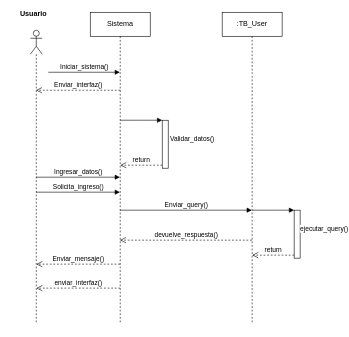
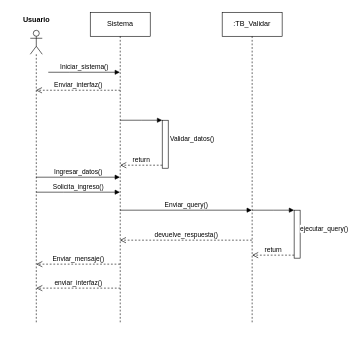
- <mxCell id="3" value="Usuario" style="text;align=center;fontStyle=1;verticalAlign=middle;spacingLeft=3;spacingRight=3;strokeColor=none;rotatable=0;points=[[0,0.5],[1,0.5]];portConstraint=eastwest;html=1;" vertex="1" parent="1"><mxGeometry x="15" y="10" width="80" height="26" as="geometry" /></mxCell>
+ <mxCell id="3" value="Usuario" style="text;align=center;fontStyle=1;verticalAlign=middle;spacingLeft=3;spacingRight=3;strokeColor=none;rotatable=0;points=[[0,0.5],[1,0.5]];portConstraint=eastwest;html=1;" vertex="1" parent="1"><mxGeometry x="20" y="20" width="80" height="26" as="geometry" /></mxCell>
- <mxCell id="12" value=":TB_User" style="shape=umlLifeline;perimeter=lifelinePerimeter;whiteSpace=wrap;html=1;container=1;dropTarget=0;collapsible=0;recursiveResize=0;outlineConnect=0;portConstraint=eastwest;newEdgeStyle={&quot;edgeStyle&quot;:&quot;elbowEdgeStyle&quot;,&quot;elbow&quot;:&quot;vertical&quot;,&quot;curved&quot;:0,&quot;rounded&quot;:0};" vertex="1" parent="1"><mxGeometry x="370" y="20" width="100" height="520" as="geometry" /></mxCell>
+ <mxCell id="12" value=":TB_Validar" style="shape=umlLifeline;perimeter=lifelinePerimeter;whiteSpace=wrap;html=1;container=1;dropTarget=0;collapsible=0;recursiveResize=0;outlineConnect=0;portConstraint=eastwest;newEdgeStyle={&quot;edgeStyle&quot;:&quot;elbowEdgeStyle&quot;,&quot;elbow&quot;:&quot;vertical&quot;,&quot;curved&quot;:0,&quot;rounded&quot;:0};" vertex="1" parent="1"><mxGeometry x="370" y="20" width="100" height="520" as="geometry" /></mxCell>
